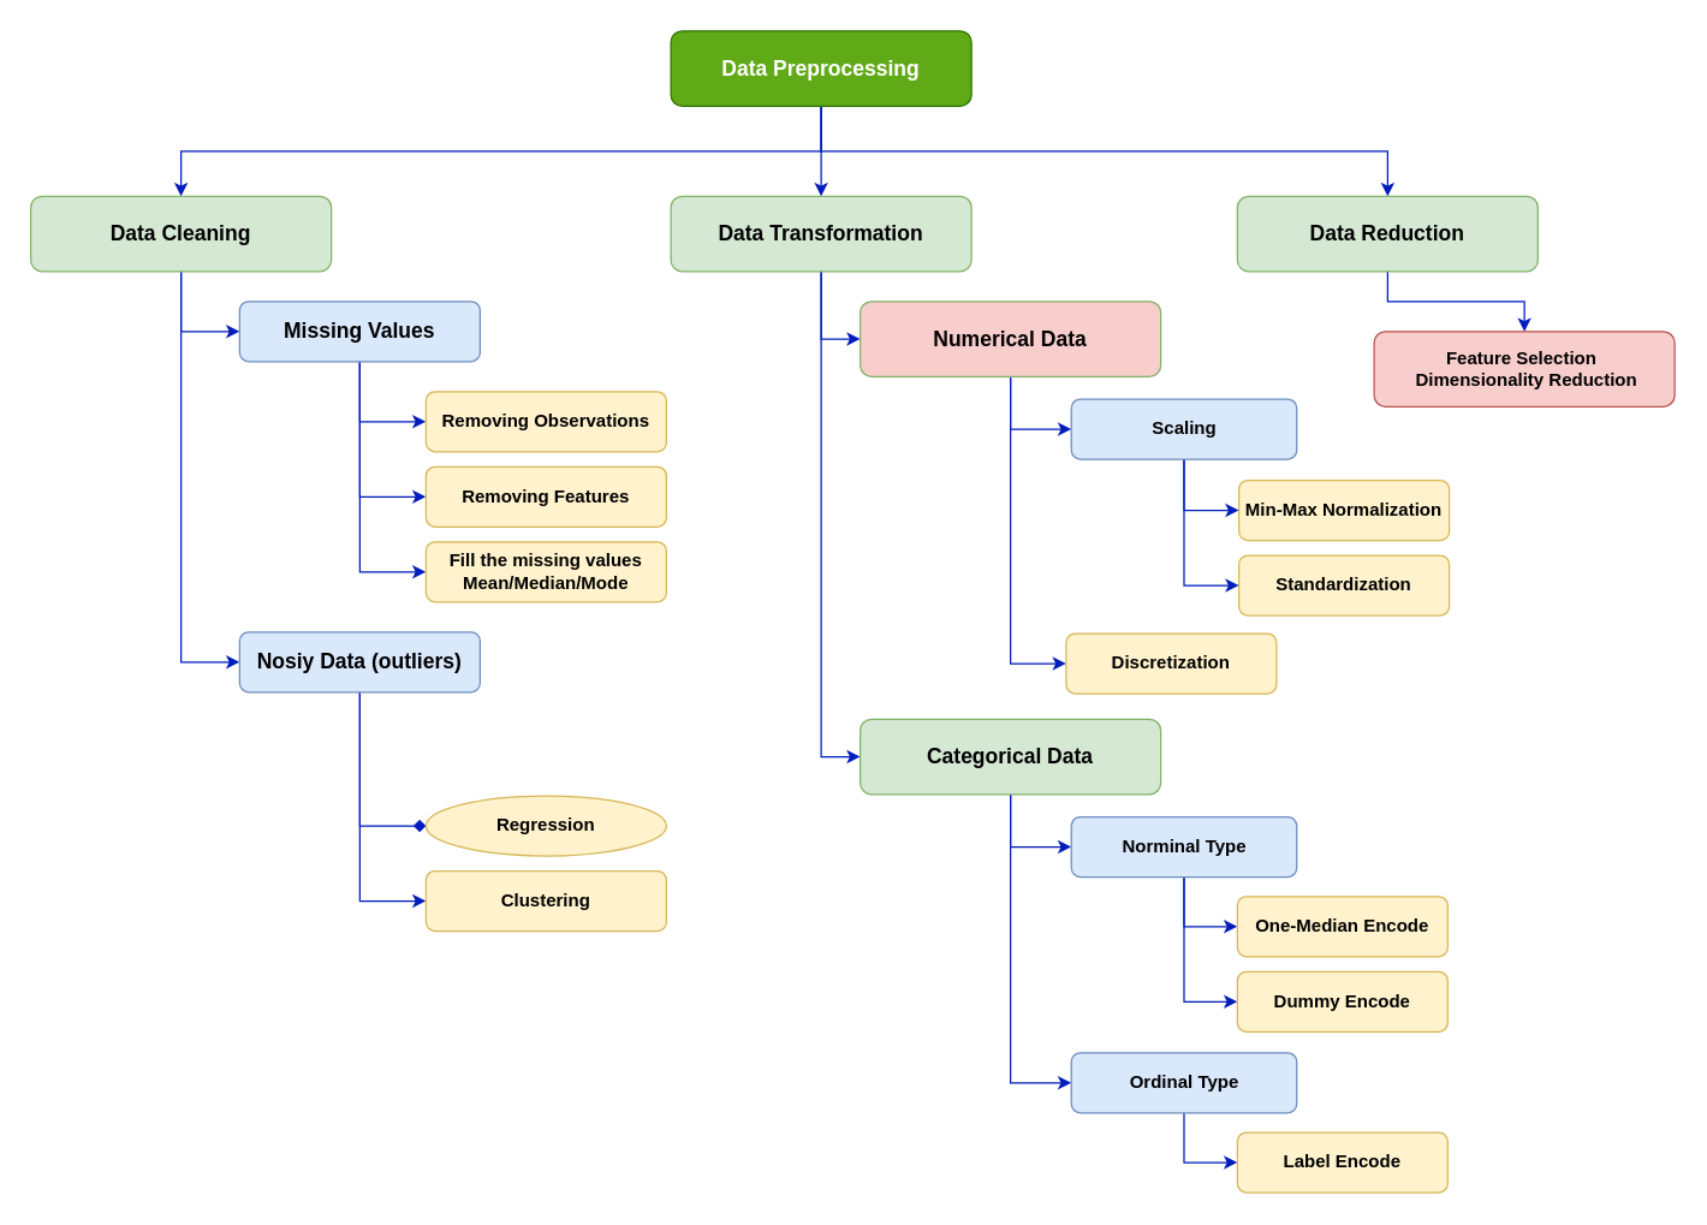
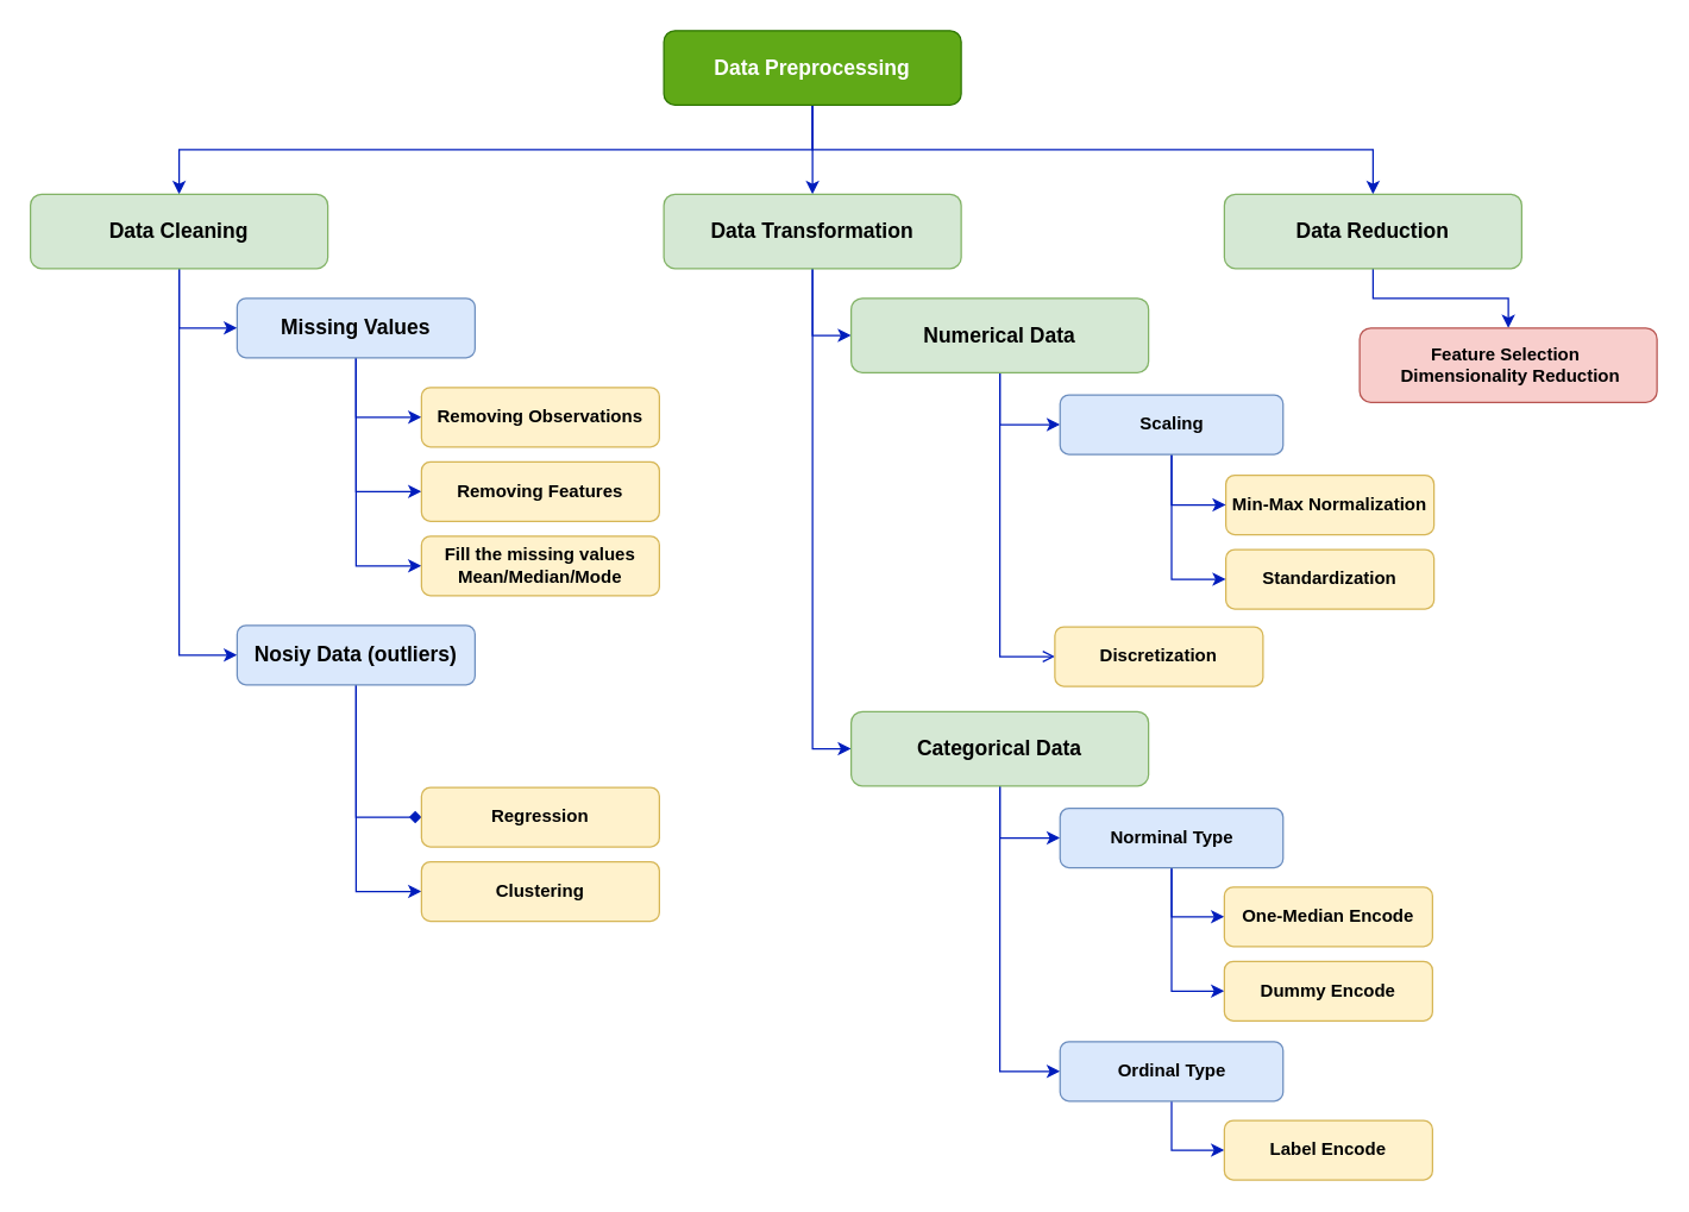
- <mxCell id="30" value="Numerical Data" style="rounded=1;whiteSpace=wrap;html=1;fontSize=14;glass=0;strokeWidth=1;shadow=0;fillColor=#f8cecc;strokeColor=#82b366;fontStyle=1;" vertex="1" parent="1"><mxGeometry x="572" y="200" width="200" height="50" as="geometry" /></mxCell>
+ <mxCell id="30" value="Numerical Data" style="rounded=1;whiteSpace=wrap;html=1;fontSize=14;glass=0;strokeWidth=1;shadow=0;fillColor=#d5e8d4;strokeColor=#82b366;fontStyle=1" vertex="1" parent="1"><mxGeometry x="572" y="200" width="200" height="50" as="geometry" /></mxCell>
- <mxCell id="28" style="edgeStyle=orthogonalEdgeStyle;rounded=0;orthogonalLoop=1;jettySize=auto;html=1;exitX=0.5;exitY=1;exitDx=0;exitDy=0;entryX=0;entryY=0.5;entryDx=0;entryDy=0;fontSize=12;fillColor=#0050ef;strokeColor=#001DBC;" edge="1" parent="1" source="30" target="48"><mxGeometry relative="1" as="geometry" /></mxCell>
+ <mxCell id="28" style="edgeStyle=orthogonalEdgeStyle;rounded=0;orthogonalLoop=1;jettySize=auto;html=1;exitX=0.5;exitY=1;exitDx=0;exitDy=0;entryX=0;entryY=0.5;entryDx=0;entryDy=0;fontSize=12;fillColor=#0050ef;strokeColor=#001DBC;endArrow=open;" edge="1" parent="1" source="30" target="48"><mxGeometry relative="1" as="geometry" /></mxCell>
- <mxCell id="49" value="Regression" style="ellipse;whiteSpace=wrap;html=1;fontSize=12;glass=0;strokeWidth=1;shadow=0;fillColor=#fff2cc;strokeColor=#d6b656;fontStyle=1;" vertex="1" parent="1"><mxGeometry x="283" y="529" width="160" height="40" as="geometry" /></mxCell>
+ <mxCell id="49" value="Regression" style="rounded=1;whiteSpace=wrap;html=1;fontSize=12;glass=0;strokeWidth=1;shadow=0;fillColor=#fff2cc;strokeColor=#d6b656;fontStyle=1;" vertex="1" parent="1"><mxGeometry x="283" y="529" width="160" height="40" as="geometry" /></mxCell>
